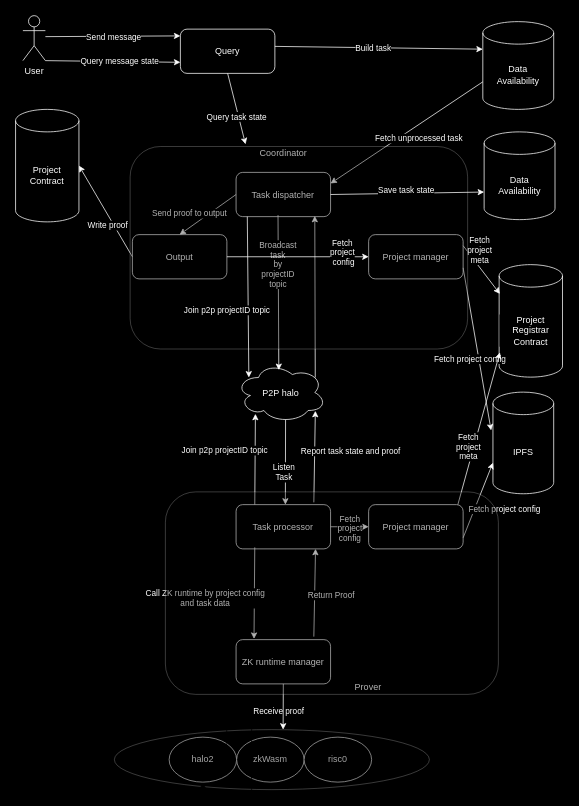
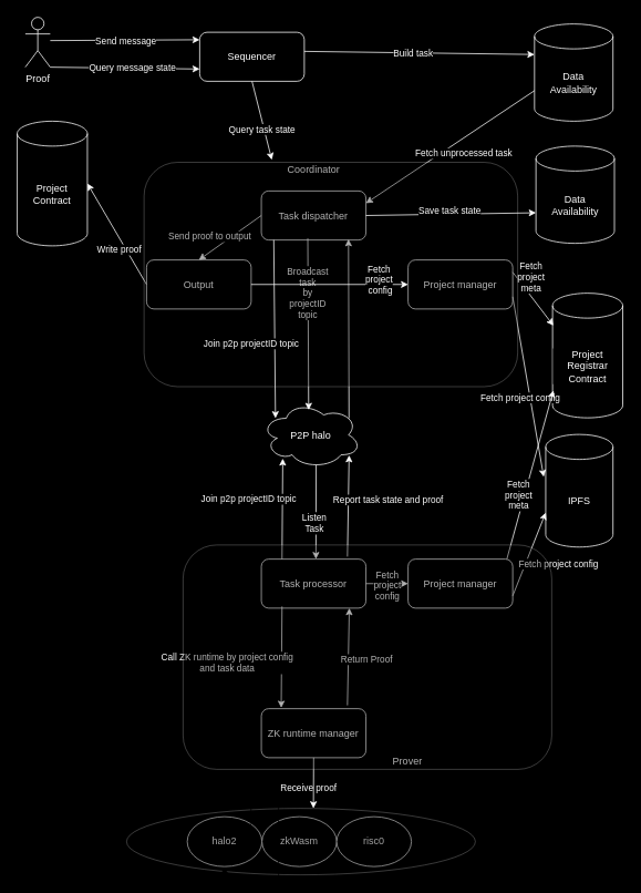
- <mxCell id="3" value="Query" style="rounded=1;whiteSpace=wrap;html=1;fontColor=#FFFFFF;labelBackgroundColor=#000000;fillColor=#000000;strokeColor=#FFFFFF;" parent="1" vertex="1"><mxGeometry x="240" y="38" width="126" height="59" as="geometry" /></mxCell>
+ <mxCell id="3" value="Sequencer" style="rounded=1;whiteSpace=wrap;html=1;fontColor=#FFFFFF;labelBackgroundColor=#000000;fillColor=#000000;strokeColor=#FFFFFF;" parent="1" vertex="1"><mxGeometry x="240" y="38" width="126" height="59" as="geometry" /></mxCell>
- <mxCell id="2" value="User" style="shape=umlActor;verticalLabelPosition=bottom;verticalAlign=top;html=1;outlineConnect=0;strokeColor=#FFFFFF;fillColor=#000000;fontColor=#FFFFFF;labelBackgroundColor=#000000;" parent="1" vertex="1"><mxGeometry x="30" y="20" width="30" height="60" as="geometry" /></mxCell>
+ <mxCell id="2" value="Proof" style="shape=umlActor;verticalLabelPosition=bottom;verticalAlign=top;html=1;outlineConnect=0;strokeColor=#FFFFFF;fillColor=#000000;fontColor=#FFFFFF;labelBackgroundColor=#000000;" parent="1" vertex="1"><mxGeometry x="30" y="20" width="30" height="60" as="geometry" /></mxCell>
